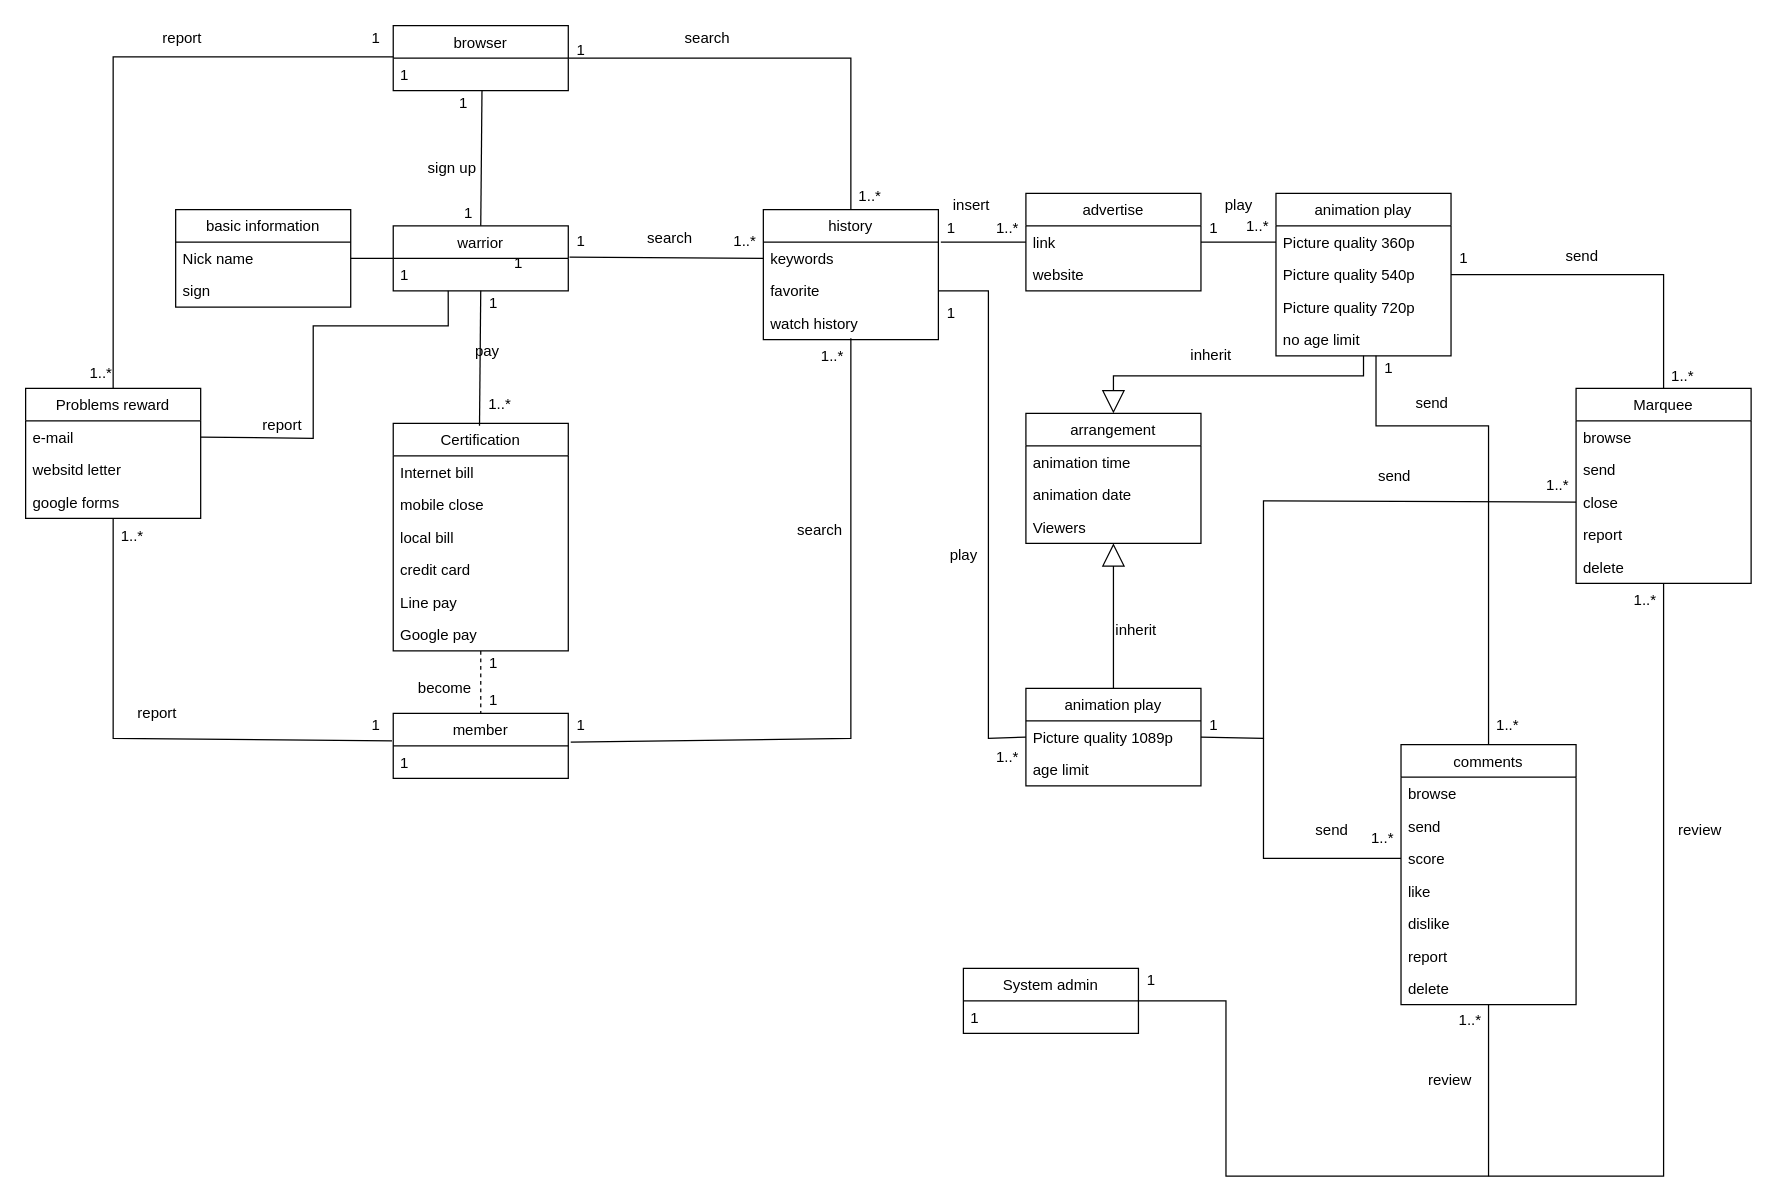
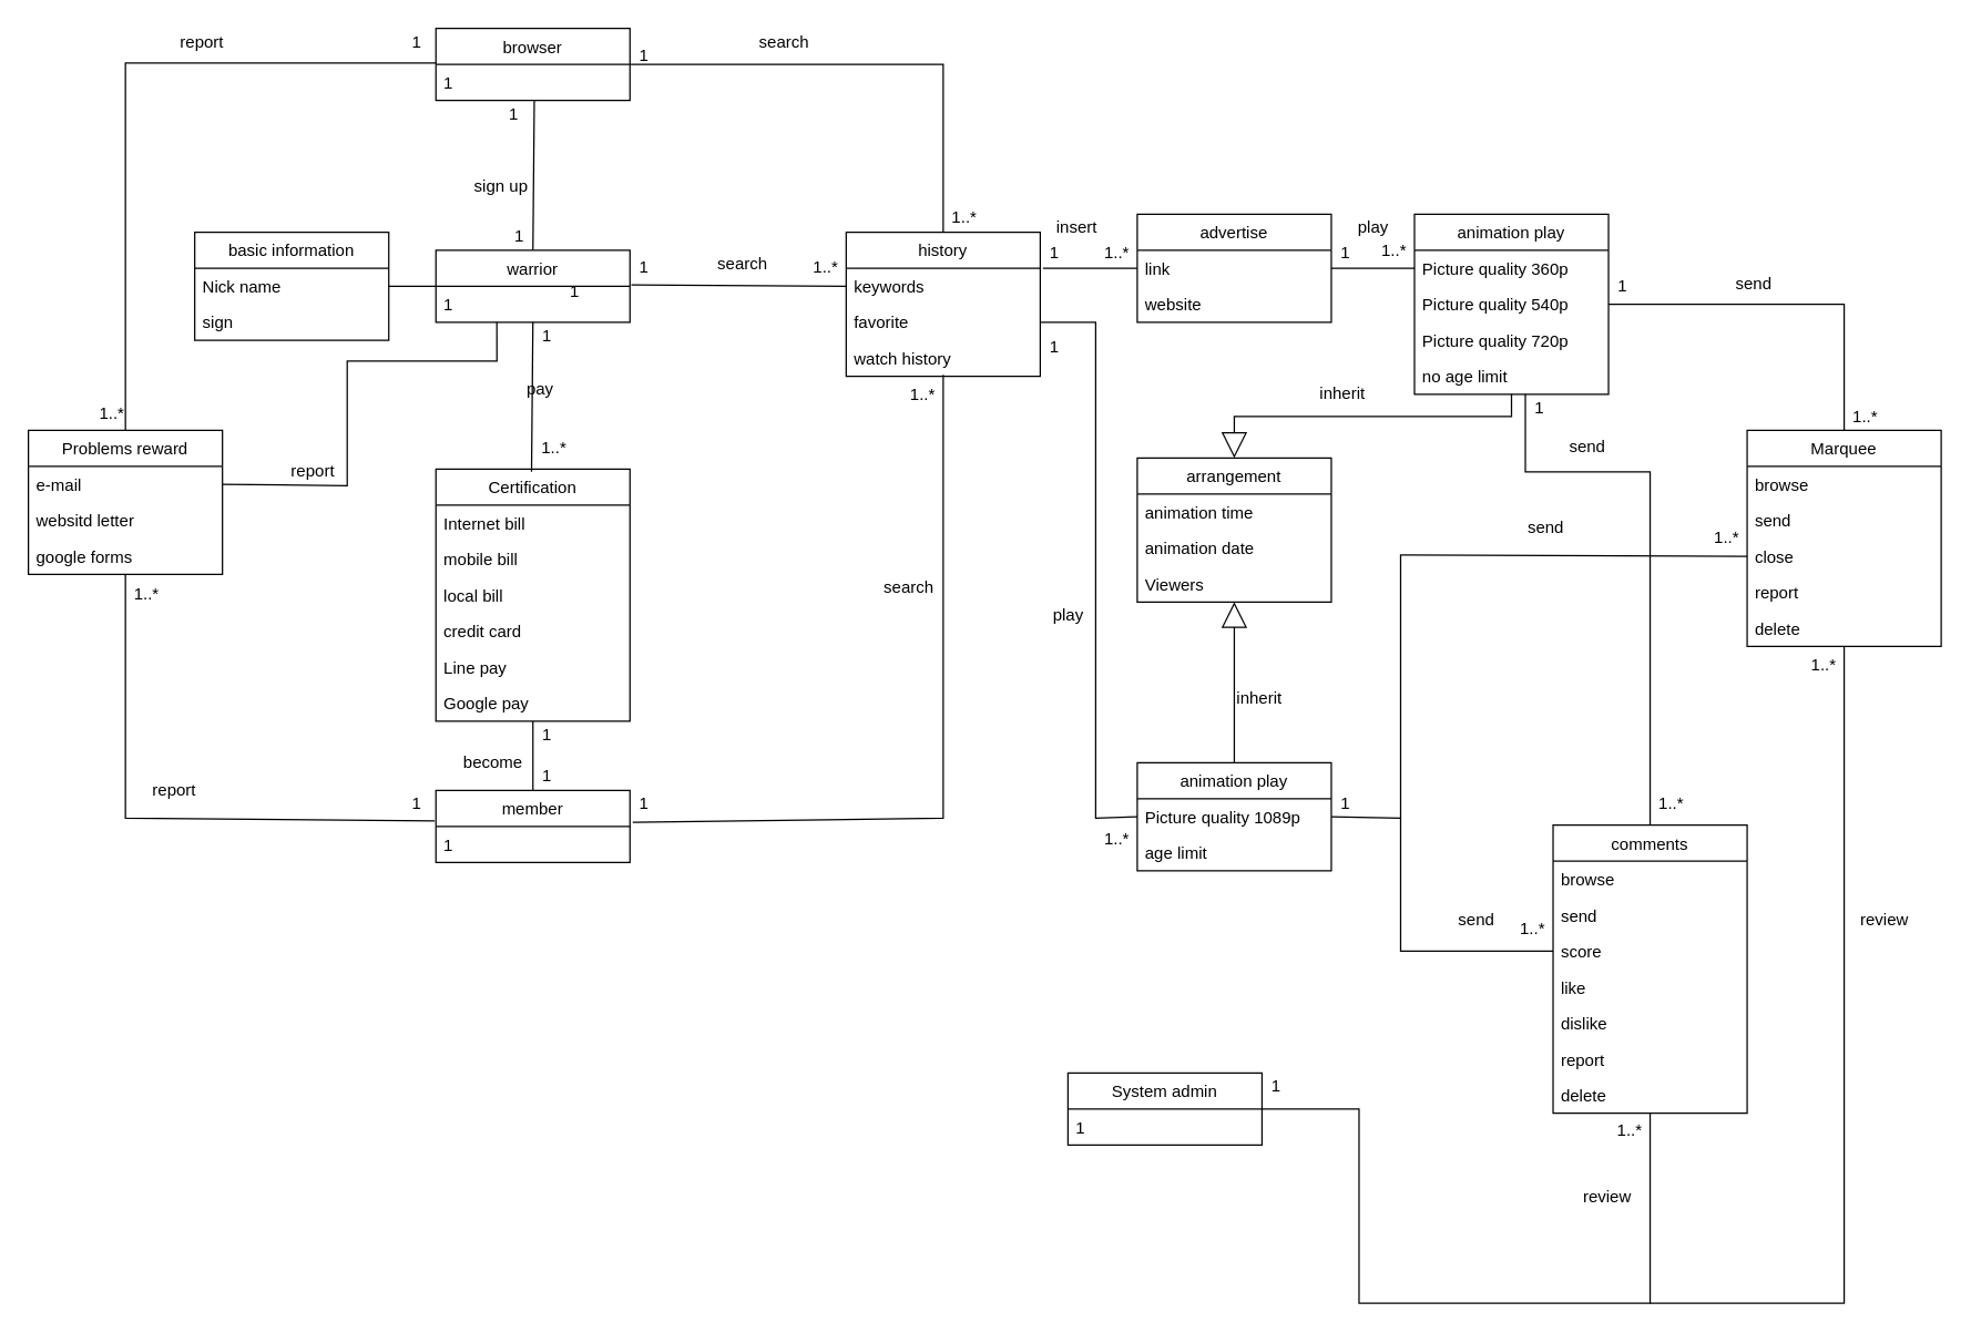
- <mxCell id="22" value="mobile close" style="text;strokeColor=none;fillColor=none;align=left;verticalAlign=top;spacingLeft=4;spacingRight=4;overflow=hidden;rotatable=0;points=[[0,0.5],[1,0.5]];portConstraint=eastwest;" parent="20" vertex="1"><mxGeometry y="52" width="140" height="26" as="geometry" /></mxCell>
+ <mxCell id="22" value="mobile bill" style="text;strokeColor=none;fillColor=none;align=left;verticalAlign=top;spacingLeft=4;spacingRight=4;overflow=hidden;rotatable=0;points=[[0,0.5],[1,0.5]];portConstraint=eastwest;" parent="20" vertex="1"><mxGeometry y="52" width="140" height="26" as="geometry" /></mxCell>
- <mxCell id="62" value="" style="endArrow=none;html=1;rounded=0;entryX=0.5;entryY=0;entryDx=0;entryDy=0;exitX=0.5;exitY=1;exitDx=0;exitDy=0;exitPerimeter=0;dashed=1;" parent="1" source="26" target="11" edge="1"><mxGeometry width="50" height="50" relative="1" as="geometry"><mxPoint x="230" y="680" as="sourcePoint" /><mxPoint x="300" y="590" as="targetPoint" /></mxGeometry></mxCell>
+ <mxCell id="62" value="" style="endArrow=none;html=1;rounded=0;entryX=0.5;entryY=0;entryDx=0;entryDy=0;exitX=0.5;exitY=1;exitDx=0;exitDy=0;exitPerimeter=0;" parent="1" source="26" target="11" edge="1"><mxGeometry width="50" height="50" relative="1" as="geometry"><mxPoint x="230" y="680" as="sourcePoint" /><mxPoint x="300" y="590" as="targetPoint" /></mxGeometry></mxCell>
